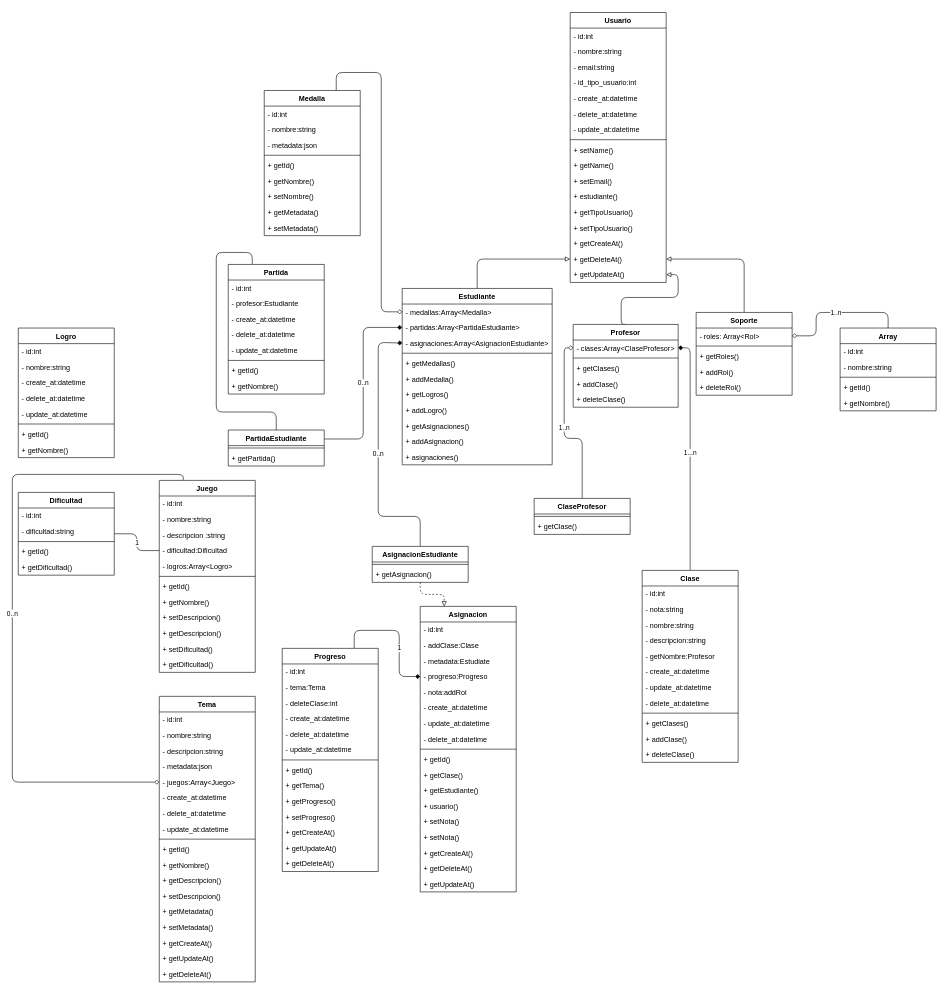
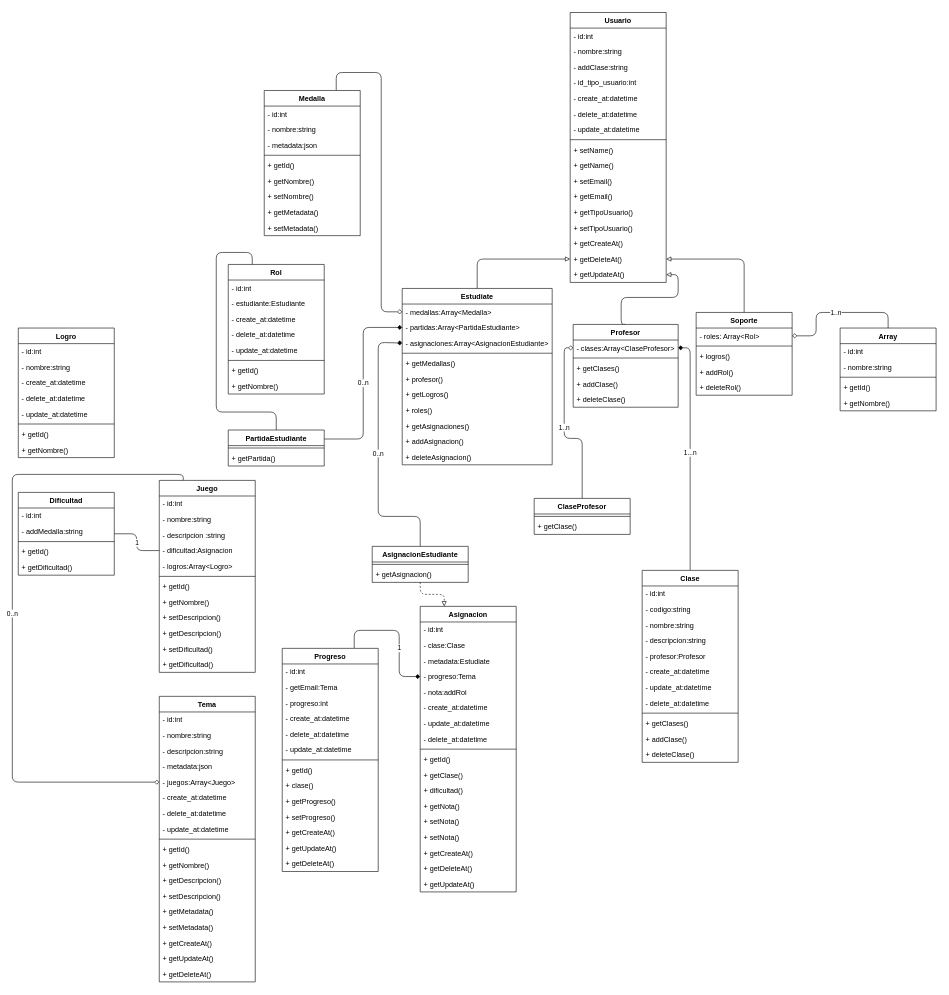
- <mxCell id="5" value="- email:string" style="text;strokeColor=none;fillColor=none;align=left;verticalAlign=top;spacingLeft=4;spacingRight=4;overflow=hidden;rotatable=0;points=[[0,0.5],[1,0.5]];portConstraint=eastwest;" parent="2" vertex="1"><mxGeometry y="78" width="160" height="26" as="geometry" /></mxCell>
+ <mxCell id="5" value="- addClase:string" style="text;strokeColor=none;fillColor=none;align=left;verticalAlign=top;spacingLeft=4;spacingRight=4;overflow=hidden;rotatable=0;points=[[0,0.5],[1,0.5]];portConstraint=eastwest;" parent="2" vertex="1"><mxGeometry y="78" width="160" height="26" as="geometry" /></mxCell>
- <mxCell id="14" value="+ estudiante()" style="text;strokeColor=none;fillColor=none;align=left;verticalAlign=top;spacingLeft=4;spacingRight=4;overflow=hidden;rotatable=0;points=[[0,0.5],[1,0.5]];portConstraint=eastwest;" parent="2" vertex="1"><mxGeometry y="294" width="160" height="26" as="geometry" /></mxCell>
+ <mxCell id="14" value="+ getEmail()" style="text;strokeColor=none;fillColor=none;align=left;verticalAlign=top;spacingLeft=4;spacingRight=4;overflow=hidden;rotatable=0;points=[[0,0.5],[1,0.5]];portConstraint=eastwest;" parent="2" vertex="1"><mxGeometry y="294" width="160" height="26" as="geometry" /></mxCell>
- <mxCell id="127" value="Partida" style="swimlane;fontStyle=1;align=center;verticalAlign=top;childLayout=stackLayout;horizontal=1;startSize=26;horizontalStack=0;resizeParent=1;resizeParentMax=0;resizeLast=0;collapsible=1;marginBottom=0;labelBorderColor=none;swimlaneLine=1;" parent="1" vertex="1"><mxGeometry x="380" y="440" width="160" height="216" as="geometry" /></mxCell>
+ <mxCell id="127" value="Rol" style="swimlane;fontStyle=1;align=center;verticalAlign=top;childLayout=stackLayout;horizontal=1;startSize=26;horizontalStack=0;resizeParent=1;resizeParentMax=0;resizeLast=0;collapsible=1;marginBottom=0;labelBorderColor=none;swimlaneLine=1;" parent="1" vertex="1"><mxGeometry x="380" y="440" width="160" height="216" as="geometry" /></mxCell>
- <mxCell id="21" value="Estudiante" style="swimlane;fontStyle=1;align=center;verticalAlign=top;childLayout=stackLayout;horizontal=1;startSize=26;horizontalStack=0;resizeParent=1;resizeParentMax=0;resizeLast=0;collapsible=1;marginBottom=0;" parent="1" vertex="1"><mxGeometry x="670" y="480" width="250" height="294" as="geometry" /></mxCell>
+ <mxCell id="21" value="Estudiate" style="swimlane;fontStyle=1;align=center;verticalAlign=top;childLayout=stackLayout;horizontal=1;startSize=26;horizontalStack=0;resizeParent=1;resizeParentMax=0;resizeLast=0;collapsible=1;marginBottom=0;" parent="1" vertex="1"><mxGeometry x="670" y="480" width="250" height="294" as="geometry" /></mxCell>
- <mxCell id="129" value="- profesor:Estudiante" style="text;strokeColor=none;fillColor=none;align=left;verticalAlign=top;spacingLeft=4;spacingRight=4;overflow=hidden;rotatable=0;points=[[0,0.5],[1,0.5]];portConstraint=eastwest;labelBorderColor=none;" parent="127" vertex="1"><mxGeometry y="52" width="160" height="26" as="geometry" /></mxCell>
+ <mxCell id="129" value="- estudiante:Estudiante" style="text;strokeColor=none;fillColor=none;align=left;verticalAlign=top;spacingLeft=4;spacingRight=4;overflow=hidden;rotatable=0;points=[[0,0.5],[1,0.5]];portConstraint=eastwest;labelBorderColor=none;" parent="127" vertex="1"><mxGeometry y="52" width="160" height="26" as="geometry" /></mxCell>
- <mxCell id="50" value="+ getRoles()" style="text;strokeColor=none;fillColor=none;align=left;verticalAlign=top;spacingLeft=4;spacingRight=4;overflow=hidden;rotatable=0;points=[[0,0.5],[1,0.5]];portConstraint=eastwest;" parent="47" vertex="1"><mxGeometry y="60" width="160" height="26" as="geometry" /></mxCell>
+ <mxCell id="50" value="+ logros()" style="text;strokeColor=none;fillColor=none;align=left;verticalAlign=top;spacingLeft=4;spacingRight=4;overflow=hidden;rotatable=0;points=[[0,0.5],[1,0.5]];portConstraint=eastwest;" parent="47" vertex="1"><mxGeometry y="60" width="160" height="26" as="geometry" /></mxCell>
- <mxCell id="27" value="+ addMedalla()" style="text;strokeColor=none;fillColor=none;align=left;verticalAlign=top;spacingLeft=4;spacingRight=4;overflow=hidden;rotatable=0;points=[[0,0.5],[1,0.5]];portConstraint=eastwest;" parent="21" vertex="1"><mxGeometry y="138" width="250" height="26" as="geometry" /></mxCell>
+ <mxCell id="27" value="+ profesor()" style="text;strokeColor=none;fillColor=none;align=left;verticalAlign=top;spacingLeft=4;spacingRight=4;overflow=hidden;rotatable=0;points=[[0,0.5],[1,0.5]];portConstraint=eastwest;" parent="21" vertex="1"><mxGeometry y="138" width="250" height="26" as="geometry" /></mxCell>
- <mxCell id="29" value="+ addLogro()" style="text;strokeColor=none;fillColor=none;align=left;verticalAlign=top;spacingLeft=4;spacingRight=4;overflow=hidden;rotatable=0;points=[[0,0.5],[1,0.5]];portConstraint=eastwest;" parent="21" vertex="1"><mxGeometry y="190" width="250" height="26" as="geometry" /></mxCell>
+ <mxCell id="29" value="+ roles()" style="text;strokeColor=none;fillColor=none;align=left;verticalAlign=top;spacingLeft=4;spacingRight=4;overflow=hidden;rotatable=0;points=[[0,0.5],[1,0.5]];portConstraint=eastwest;" parent="21" vertex="1"><mxGeometry y="190" width="250" height="26" as="geometry" /></mxCell>
- <mxCell id="32" value="+ asignaciones()" style="text;strokeColor=none;fillColor=none;align=left;verticalAlign=top;spacingLeft=4;spacingRight=4;overflow=hidden;rotatable=0;points=[[0,0.5],[1,0.5]];portConstraint=eastwest;" parent="21" vertex="1"><mxGeometry y="268" width="250" height="26" as="geometry" /></mxCell>
+ <mxCell id="32" value="+ deleteAsignacion()" style="text;strokeColor=none;fillColor=none;align=left;verticalAlign=top;spacingLeft=4;spacingRight=4;overflow=hidden;rotatable=0;points=[[0,0.5],[1,0.5]];portConstraint=eastwest;" parent="21" vertex="1"><mxGeometry y="268" width="250" height="26" as="geometry" /></mxCell>
- <mxCell id="122" value="- dificultad:string" style="text;strokeColor=none;fillColor=none;align=left;verticalAlign=top;spacingLeft=4;spacingRight=4;overflow=hidden;rotatable=0;points=[[0,0.5],[1,0.5]];portConstraint=eastwest;labelBorderColor=none;" parent="120" vertex="1"><mxGeometry y="52" width="160" height="26" as="geometry" /></mxCell>
+ <mxCell id="122" value="- addMedalla:string" style="text;strokeColor=none;fillColor=none;align=left;verticalAlign=top;spacingLeft=4;spacingRight=4;overflow=hidden;rotatable=0;points=[[0,0.5],[1,0.5]];portConstraint=eastwest;labelBorderColor=none;" parent="120" vertex="1"><mxGeometry y="52" width="160" height="26" as="geometry" /></mxCell>
- <mxCell id="110" value="- dificultad:Dificultad" style="text;strokeColor=none;fillColor=none;align=left;verticalAlign=top;spacingLeft=4;spacingRight=4;overflow=hidden;rotatable=0;points=[[0,0.5],[1,0.5]];portConstraint=eastwest;" parent="106" vertex="1"><mxGeometry y="104" width="160" height="26" as="geometry" /></mxCell>
+ <mxCell id="110" value="- dificultad:Asignacion" style="text;strokeColor=none;fillColor=none;align=left;verticalAlign=top;spacingLeft=4;spacingRight=4;overflow=hidden;rotatable=0;points=[[0,0.5],[1,0.5]];portConstraint=eastwest;" parent="106" vertex="1"><mxGeometry y="104" width="160" height="26" as="geometry" /></mxCell>
- <mxCell id="57" value="- nota:string" style="text;strokeColor=none;fillColor=none;align=left;verticalAlign=top;spacingLeft=4;spacingRight=4;overflow=hidden;rotatable=0;points=[[0,0.5],[1,0.5]];portConstraint=eastwest;" parent="55" vertex="1"><mxGeometry y="52" width="160" height="26" as="geometry" /></mxCell>
+ <mxCell id="57" value="- codigo:string" style="text;strokeColor=none;fillColor=none;align=left;verticalAlign=top;spacingLeft=4;spacingRight=4;overflow=hidden;rotatable=0;points=[[0,0.5],[1,0.5]];portConstraint=eastwest;" parent="55" vertex="1"><mxGeometry y="52" width="160" height="26" as="geometry" /></mxCell>
- <mxCell id="71" value="- addClase:Clase" style="text;strokeColor=none;fillColor=none;align=left;verticalAlign=top;spacingLeft=4;spacingRight=4;overflow=hidden;rotatable=0;points=[[0,0.5],[1,0.5]];portConstraint=eastwest;" parent="69" vertex="1"><mxGeometry y="52" width="160" height="26" as="geometry" /></mxCell>
+ <mxCell id="71" value="- clase:Clase" style="text;strokeColor=none;fillColor=none;align=left;verticalAlign=top;spacingLeft=4;spacingRight=4;overflow=hidden;rotatable=0;points=[[0,0.5],[1,0.5]];portConstraint=eastwest;" parent="69" vertex="1"><mxGeometry y="52" width="160" height="26" as="geometry" /></mxCell>
- <mxCell id="60" value="- getNombre:Profesor" style="text;strokeColor=none;fillColor=none;align=left;verticalAlign=top;spacingLeft=4;spacingRight=4;overflow=hidden;rotatable=0;points=[[0,0.5],[1,0.5]];portConstraint=eastwest;" parent="55" vertex="1"><mxGeometry y="130" width="160" height="26" as="geometry" /></mxCell>
+ <mxCell id="60" value="- profesor:Profesor" style="text;strokeColor=none;fillColor=none;align=left;verticalAlign=top;spacingLeft=4;spacingRight=4;overflow=hidden;rotatable=0;points=[[0,0.5],[1,0.5]];portConstraint=eastwest;" parent="55" vertex="1"><mxGeometry y="130" width="160" height="26" as="geometry" /></mxCell>
- <mxCell id="73" value="- progreso:Progreso" style="text;strokeColor=none;fillColor=none;align=left;verticalAlign=top;spacingLeft=4;spacingRight=4;overflow=hidden;rotatable=0;points=[[0,0.5],[1,0.5]];portConstraint=eastwest;" parent="69" vertex="1"><mxGeometry y="104" width="160" height="26" as="geometry" /></mxCell>
+ <mxCell id="73" value="- progreso:Tema" style="text;strokeColor=none;fillColor=none;align=left;verticalAlign=top;spacingLeft=4;spacingRight=4;overflow=hidden;rotatable=0;points=[[0,0.5],[1,0.5]];portConstraint=eastwest;" parent="69" vertex="1"><mxGeometry y="104" width="160" height="26" as="geometry" /></mxCell>
- <mxCell id="154" value="- tema:Tema" style="text;strokeColor=none;fillColor=none;align=left;verticalAlign=top;spacingLeft=4;spacingRight=4;overflow=hidden;rotatable=0;points=[[0,0.5],[1,0.5]];portConstraint=eastwest;" parent="152" vertex="1"><mxGeometry y="52" width="160" height="26" as="geometry" /></mxCell>
+ <mxCell id="154" value="- getEmail:Tema" style="text;strokeColor=none;fillColor=none;align=left;verticalAlign=top;spacingLeft=4;spacingRight=4;overflow=hidden;rotatable=0;points=[[0,0.5],[1,0.5]];portConstraint=eastwest;" parent="152" vertex="1"><mxGeometry y="52" width="160" height="26" as="geometry" /></mxCell>
- <mxCell id="155" value="- deleteClase:int" style="text;strokeColor=none;fillColor=none;align=left;verticalAlign=top;spacingLeft=4;spacingRight=4;overflow=hidden;rotatable=0;points=[[0,0.5],[1,0.5]];portConstraint=eastwest;" parent="152" vertex="1"><mxGeometry y="78" width="160" height="26" as="geometry" /></mxCell>
+ <mxCell id="155" value="- progreso:int" style="text;strokeColor=none;fillColor=none;align=left;verticalAlign=top;spacingLeft=4;spacingRight=4;overflow=hidden;rotatable=0;points=[[0,0.5],[1,0.5]];portConstraint=eastwest;" parent="152" vertex="1"><mxGeometry y="78" width="160" height="26" as="geometry" /></mxCell>
- <mxCell id="161" value="+ getTema()" style="text;strokeColor=none;fillColor=none;align=left;verticalAlign=top;spacingLeft=4;spacingRight=4;overflow=hidden;rotatable=0;points=[[0,0.5],[1,0.5]];portConstraint=eastwest;labelBorderColor=none;" parent="152" vertex="1"><mxGeometry y="216" width="160" height="26" as="geometry" /></mxCell>
+ <mxCell id="161" value="+ clase()" style="text;strokeColor=none;fillColor=none;align=left;verticalAlign=top;spacingLeft=4;spacingRight=4;overflow=hidden;rotatable=0;points=[[0,0.5],[1,0.5]];portConstraint=eastwest;labelBorderColor=none;" parent="152" vertex="1"><mxGeometry y="216" width="160" height="26" as="geometry" /></mxCell>
- <mxCell id="81" value="+ getEstudiante()" style="text;strokeColor=none;fillColor=none;align=left;verticalAlign=top;spacingLeft=4;spacingRight=4;overflow=hidden;rotatable=0;points=[[0,0.5],[1,0.5]];portConstraint=eastwest;" parent="69" vertex="1"><mxGeometry y="294" width="160" height="26" as="geometry" /></mxCell>
+ <mxCell id="81" value="+ dificultad()" style="text;strokeColor=none;fillColor=none;align=left;verticalAlign=top;spacingLeft=4;spacingRight=4;overflow=hidden;rotatable=0;points=[[0,0.5],[1,0.5]];portConstraint=eastwest;" parent="69" vertex="1"><mxGeometry y="294" width="160" height="26" as="geometry" /></mxCell>
- <mxCell id="82" value="+ usuario()" style="text;strokeColor=none;fillColor=none;align=left;verticalAlign=top;spacingLeft=4;spacingRight=4;overflow=hidden;rotatable=0;points=[[0,0.5],[1,0.5]];portConstraint=eastwest;" parent="69" vertex="1"><mxGeometry y="320" width="160" height="26" as="geometry" /></mxCell>
+ <mxCell id="82" value="+ getNota()" style="text;strokeColor=none;fillColor=none;align=left;verticalAlign=top;spacingLeft=4;spacingRight=4;overflow=hidden;rotatable=0;points=[[0,0.5],[1,0.5]];portConstraint=eastwest;" parent="69" vertex="1"><mxGeometry y="320" width="160" height="26" as="geometry" /></mxCell>
